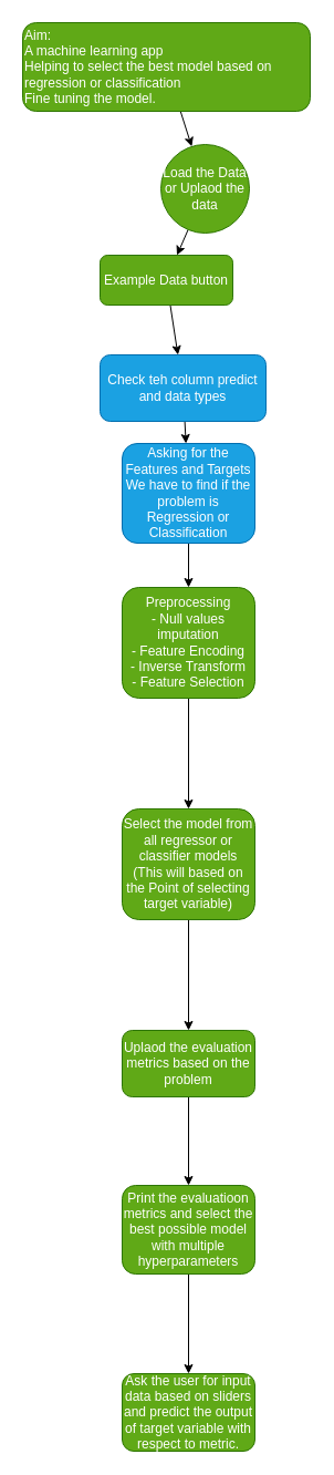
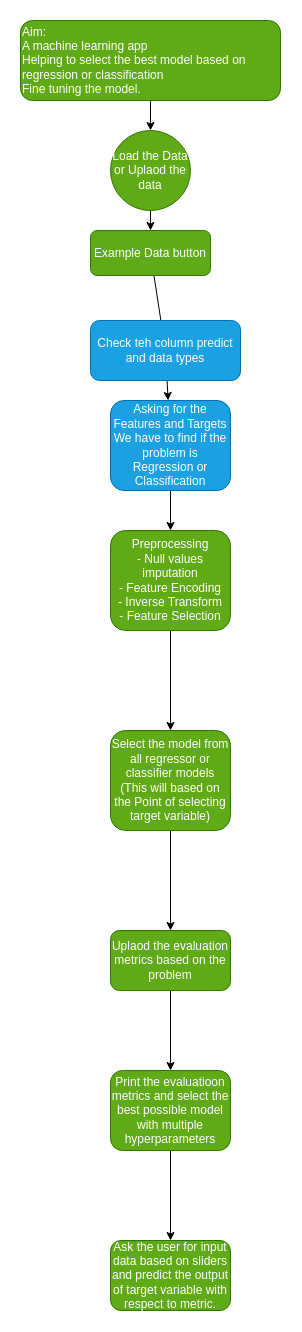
- <mxCell id="5" value="Load the Data&lt;br&gt;or Uplaod the data" style="ellipse;whiteSpace=wrap;html=1;align=center;fillColor=#60a917;strokeColor=#2D7600;fontColor=#ffffff;rounded=1;" vertex="1" parent="1"><mxGeometry x="145" y="130" width="80" height="80" as="geometry" /></mxCell>
+ <mxCell id="5" value="Load the Data&lt;br&gt;or Uplaod the data" style="ellipse;whiteSpace=wrap;html=1;align=center;fillColor=#60a917;strokeColor=#2D7600;fontColor=#ffffff;rounded=1;" vertex="1" parent="1"><mxGeometry x="110" y="130" width="80" height="80" as="geometry" /></mxCell>
- <mxCell id="6" value="" style="edgeStyle=none;html=1;" edge="1" parent="1" source="7" target="11"><mxGeometry relative="1" as="geometry" /></mxCell>
+ <mxCell id="6" value="" style="edgeStyle=none;html=1;endArrow=none;" edge="1" parent="1" source="7" target="11"><mxGeometry relative="1" as="geometry" /></mxCell>
